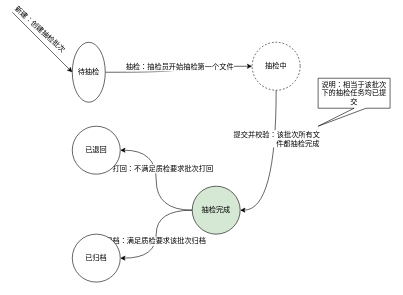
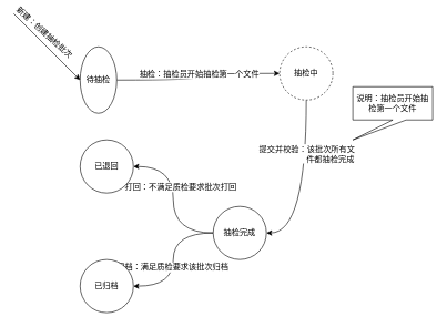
- <mxCell id="17" value="说明：相当于该批次下的抽检任务均已提交" style="shape=callout;whiteSpace=wrap;html=1;perimeter=calloutPerimeter;position2=0;" vertex="1" parent="1"><mxGeometry x="530" y="130" width="120" height="80" as="geometry" /></mxCell>
+ <mxCell id="17" value="说明：抽检员开始抽检第一个文件" style="shape=callout;whiteSpace=wrap;html=1;perimeter=calloutPerimeter;position2=0;" vertex="1" parent="1"><mxGeometry x="530" y="130" width="120" height="80" as="geometry" /></mxCell>
- <mxCell id="12" value="抽检完成" style="ellipse;whiteSpace=wrap;html=1;aspect=fixed;fillColor=#d5e8d4;" vertex="1" parent="1"><mxGeometry x="320" y="310" width="80" height="80" as="geometry" /></mxCell>
+ <mxCell id="12" value="抽检完成" style="ellipse;whiteSpace=wrap;html=1;aspect=fixed;" vertex="1" parent="1"><mxGeometry x="320" y="310" width="80" height="80" as="geometry" /></mxCell>
